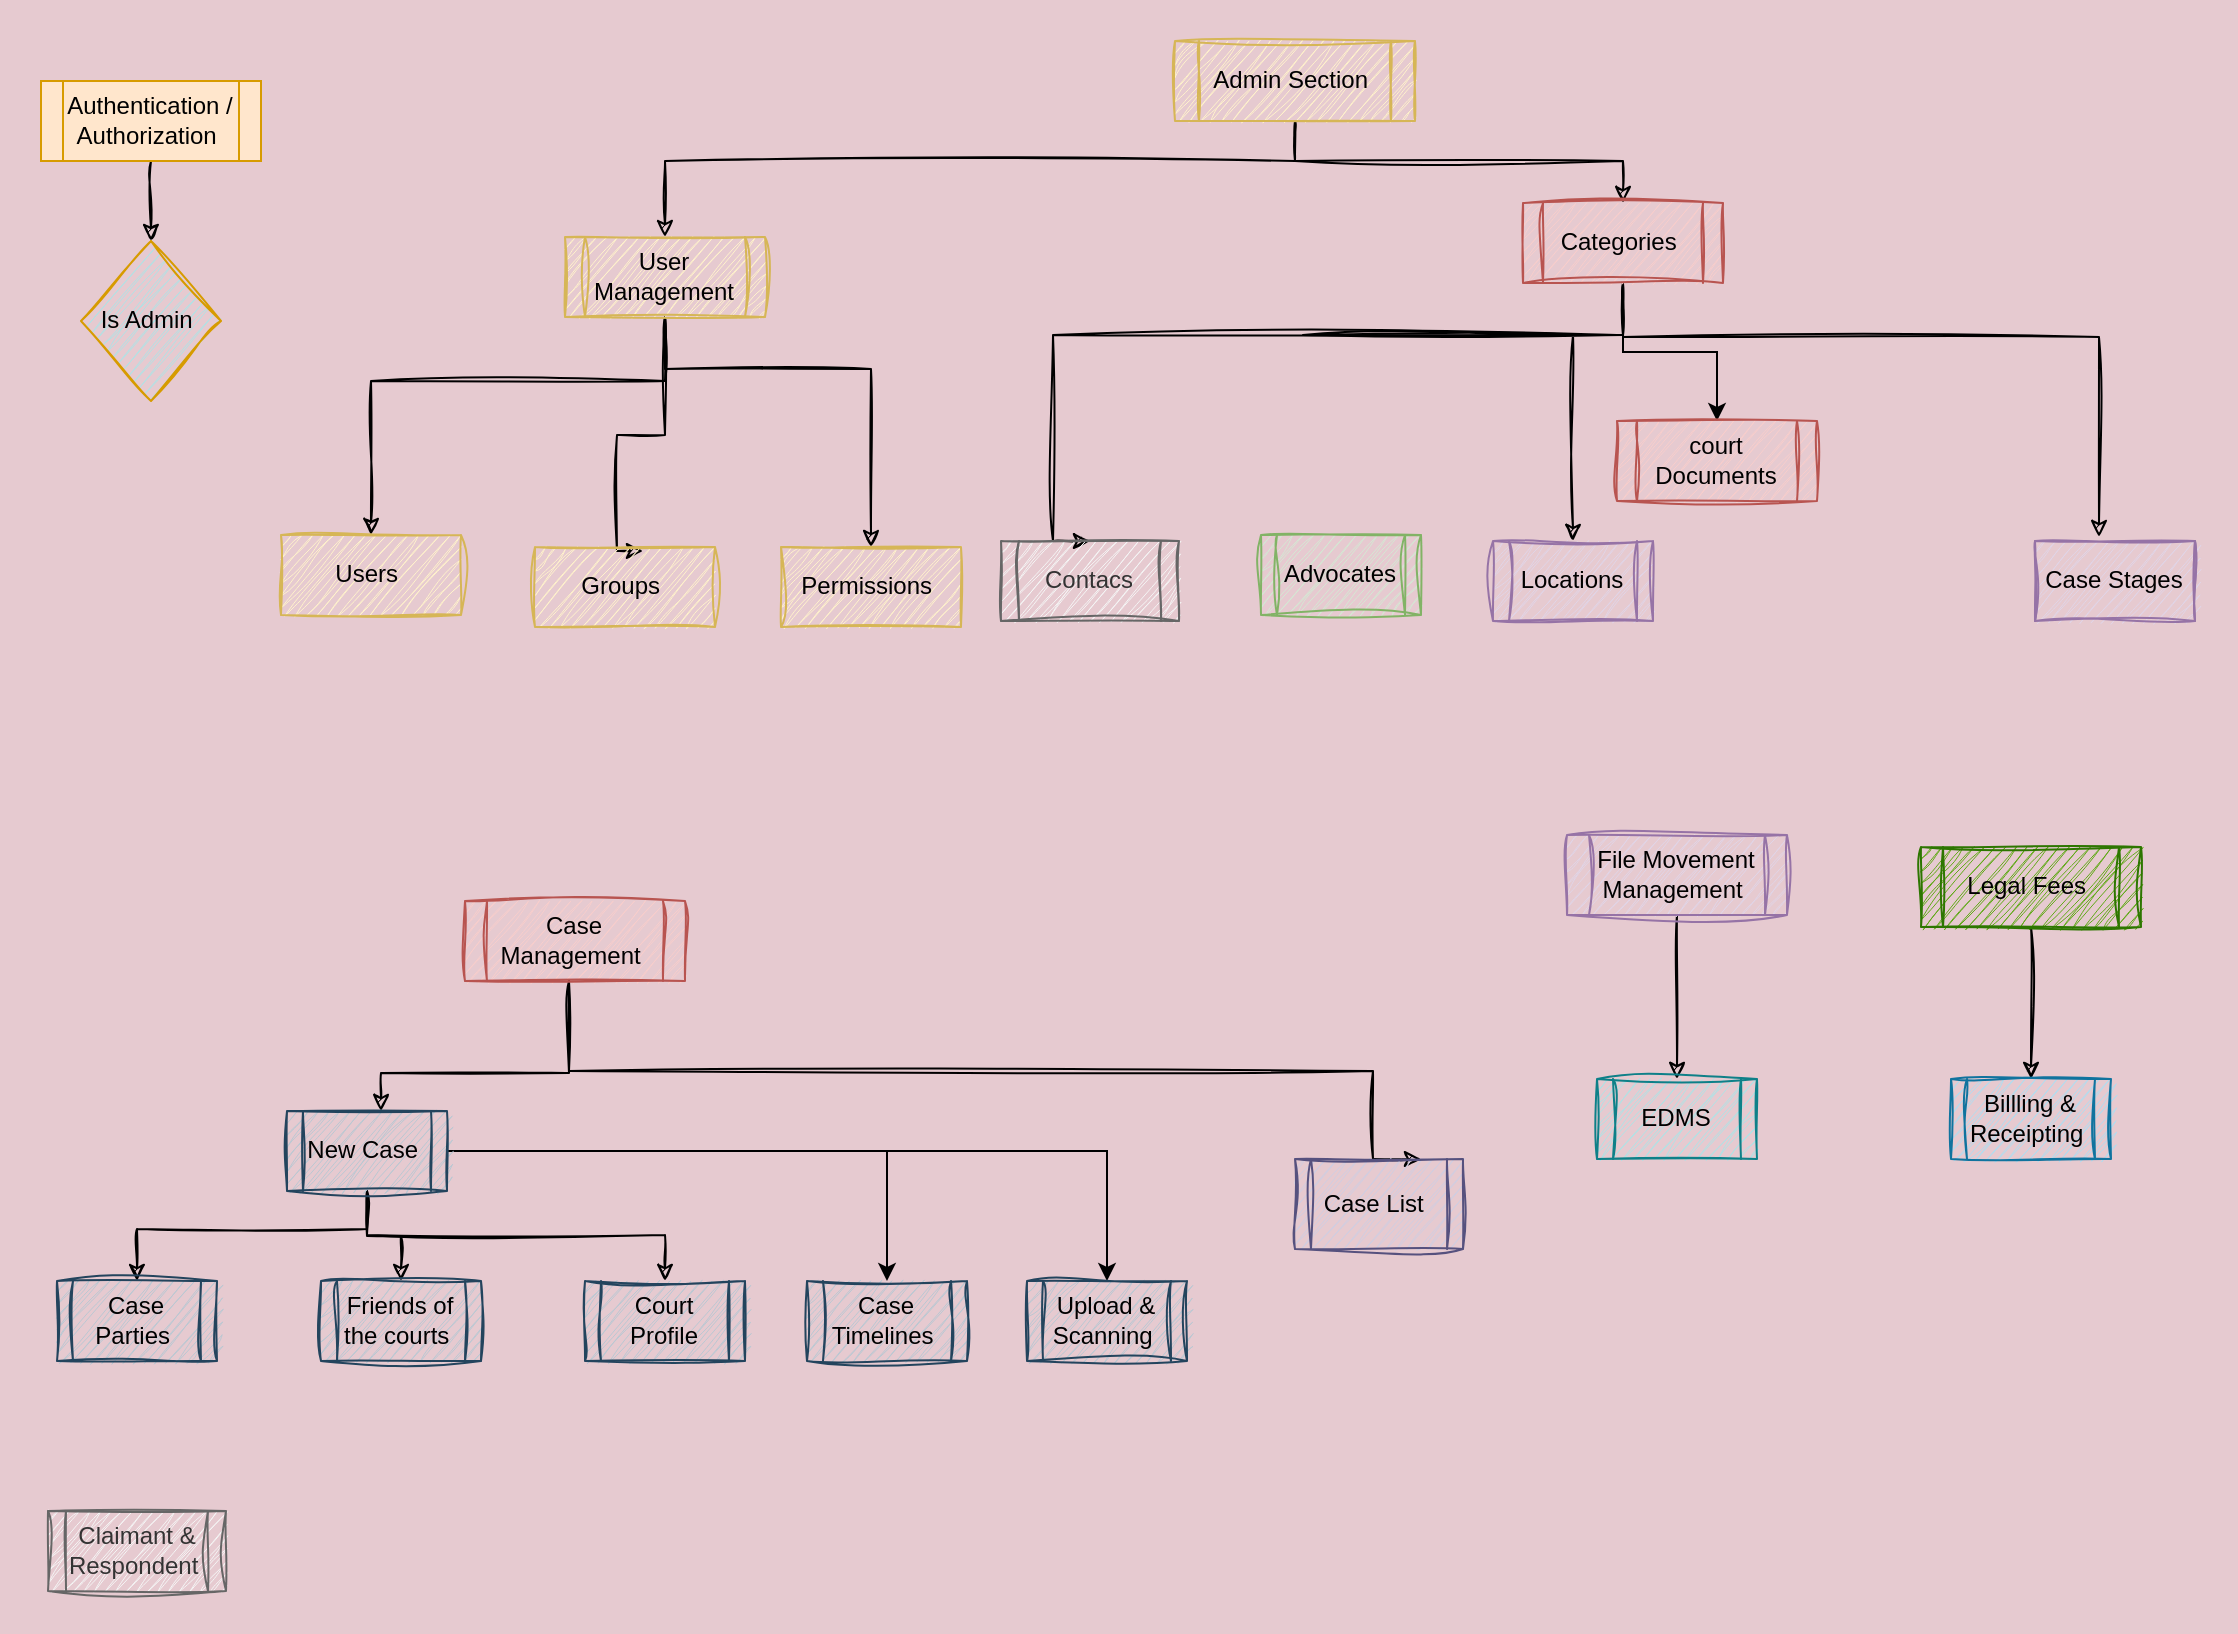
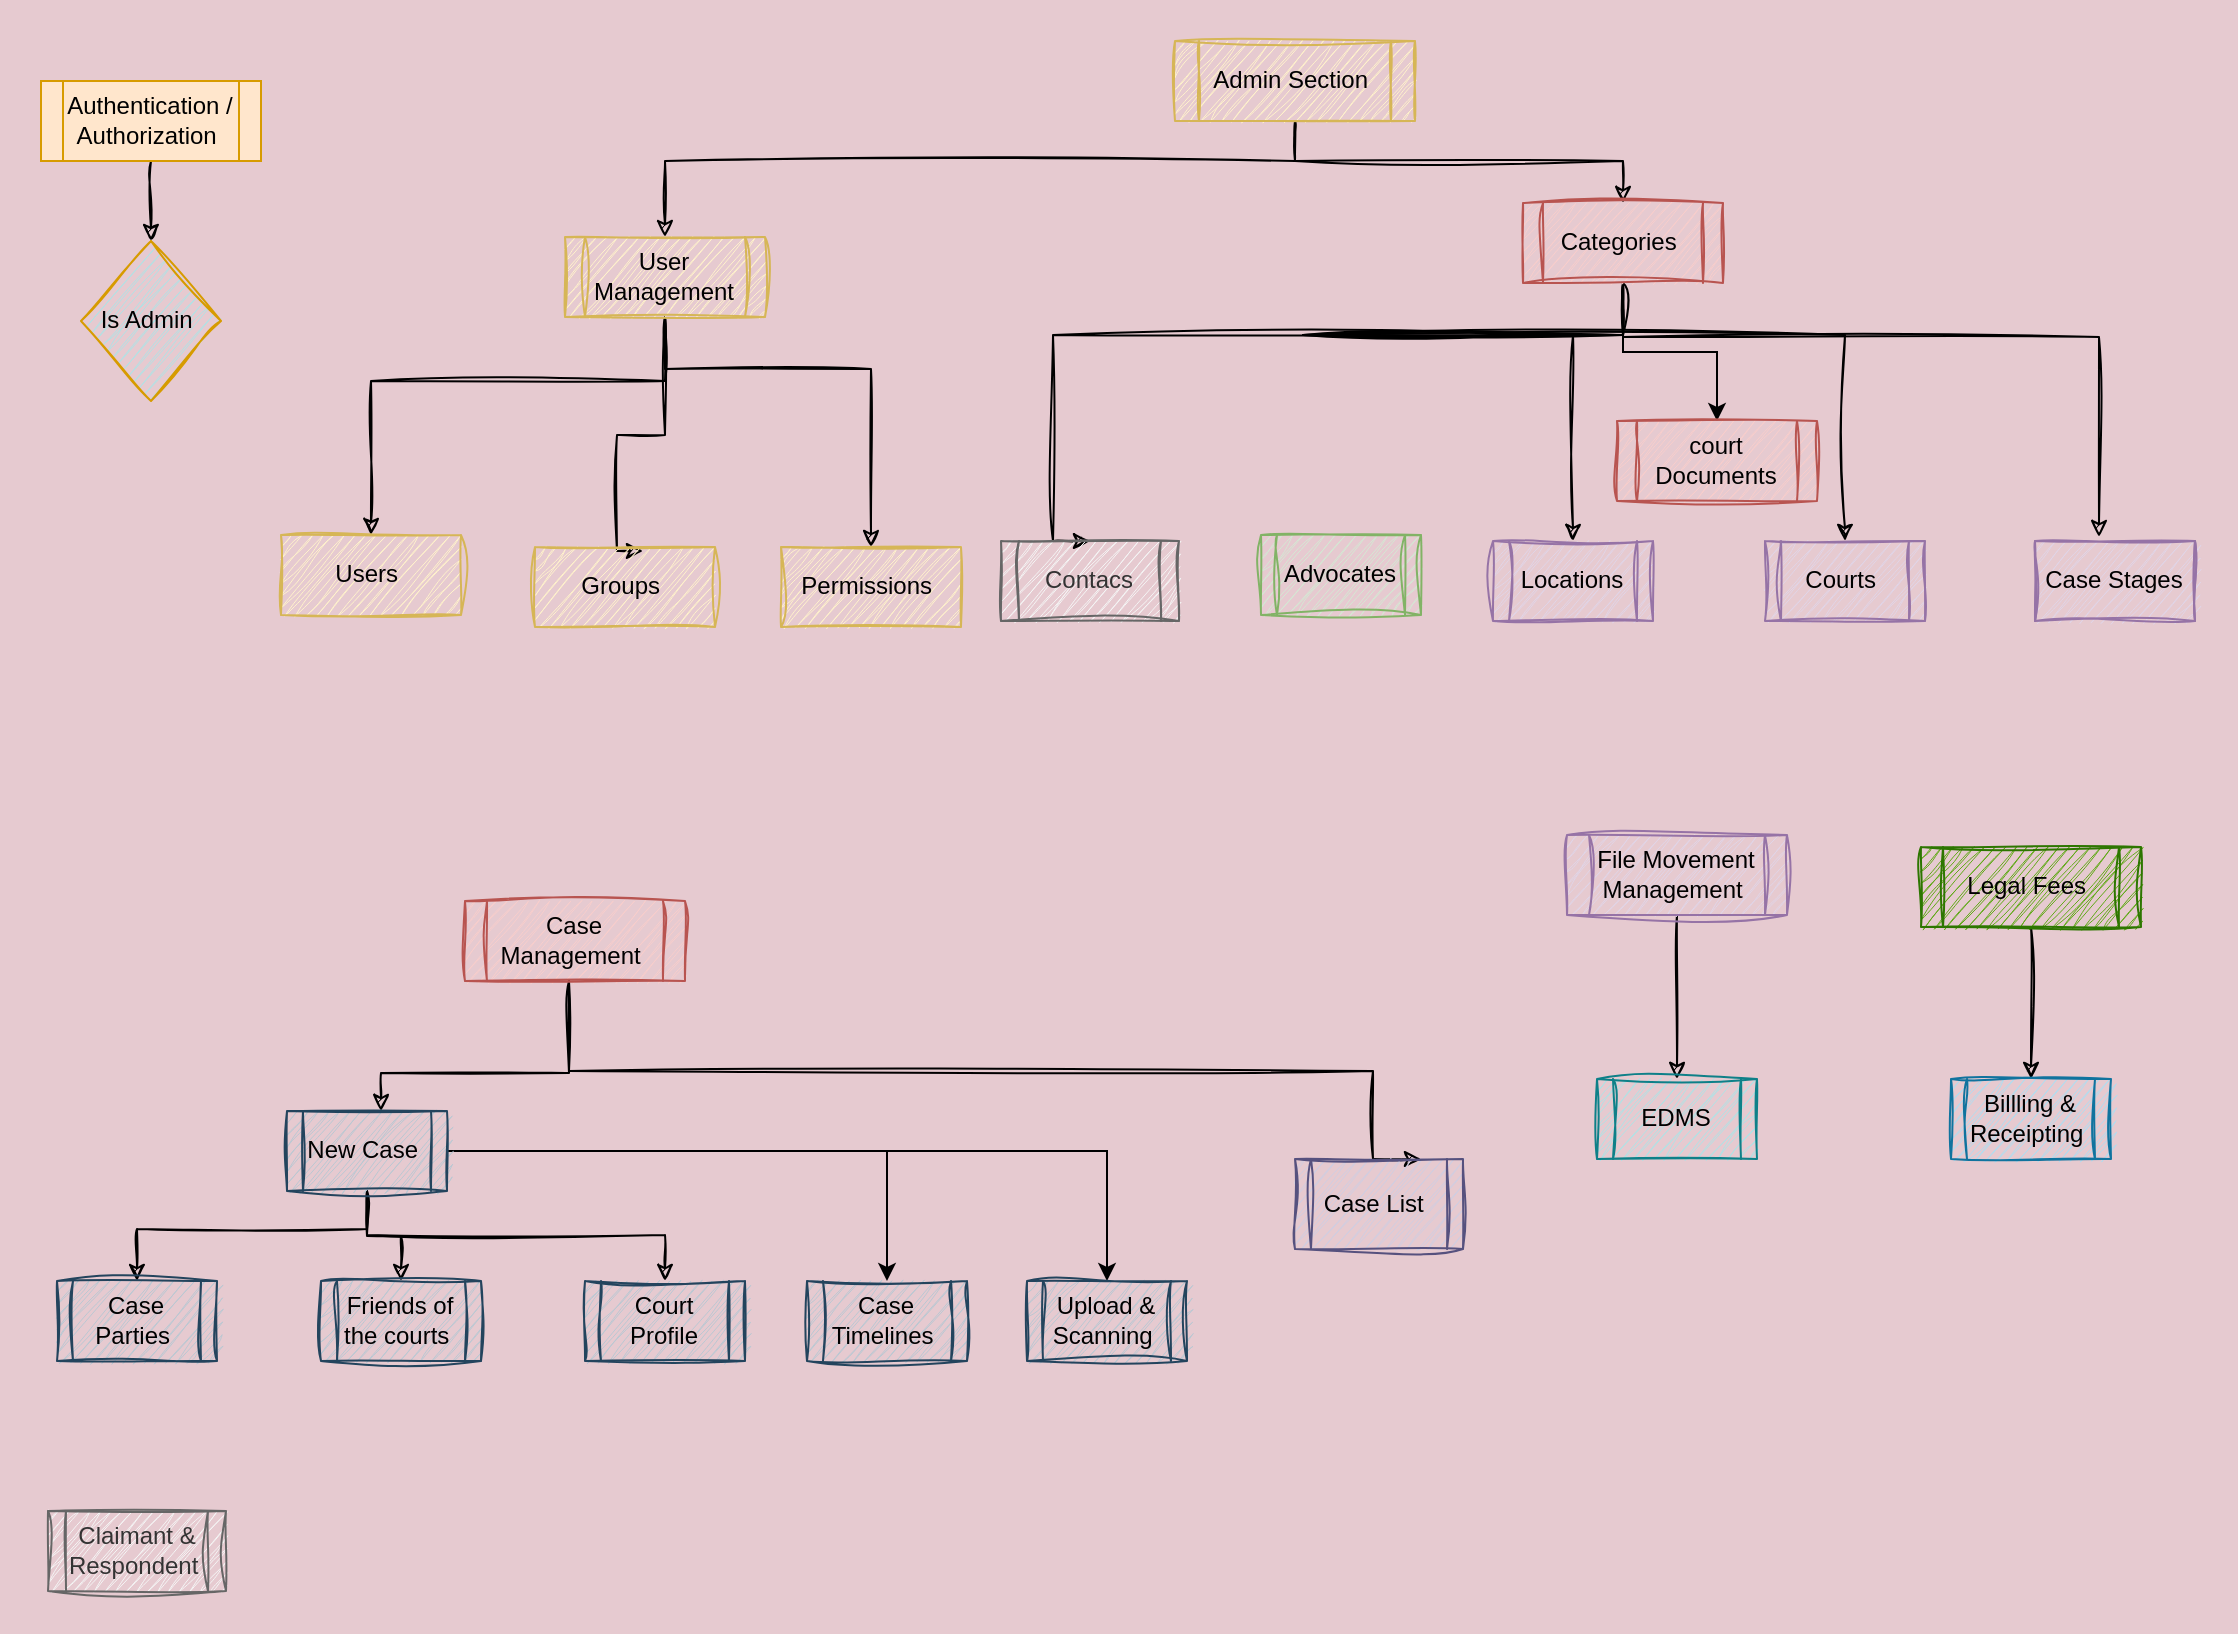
+ <mxCell id="20" style="edgeStyle=orthogonalEdgeStyle;rounded=0;orthogonalLoop=1;jettySize=auto;html=1;entryX=0.5;entryY=0;entryDx=0;entryDy=0;sketch=1;curveFitting=1;jiggle=2;fontColor=#000000;" parent="1" source="23" target="25" edge="1"><mxGeometry relative="1" as="geometry"><Array as="points"><mxPoint x="651" y="167" /><mxPoint x="881" y="167" /></Array></mxGeometry></mxCell>
+ <mxCell id="25" value="Courts&amp;nbsp;" style="shape=process;whiteSpace=wrap;html=1;backgroundOutline=1;fillColor=#e1d5e7;strokeColor=#9673a6;sketch=1;curveFitting=1;jiggle=2;fontColor=#000000;" parent="1" vertex="1"><mxGeometry x="882" y="270" width="80" height="40" as="geometry" /></mxCell>
